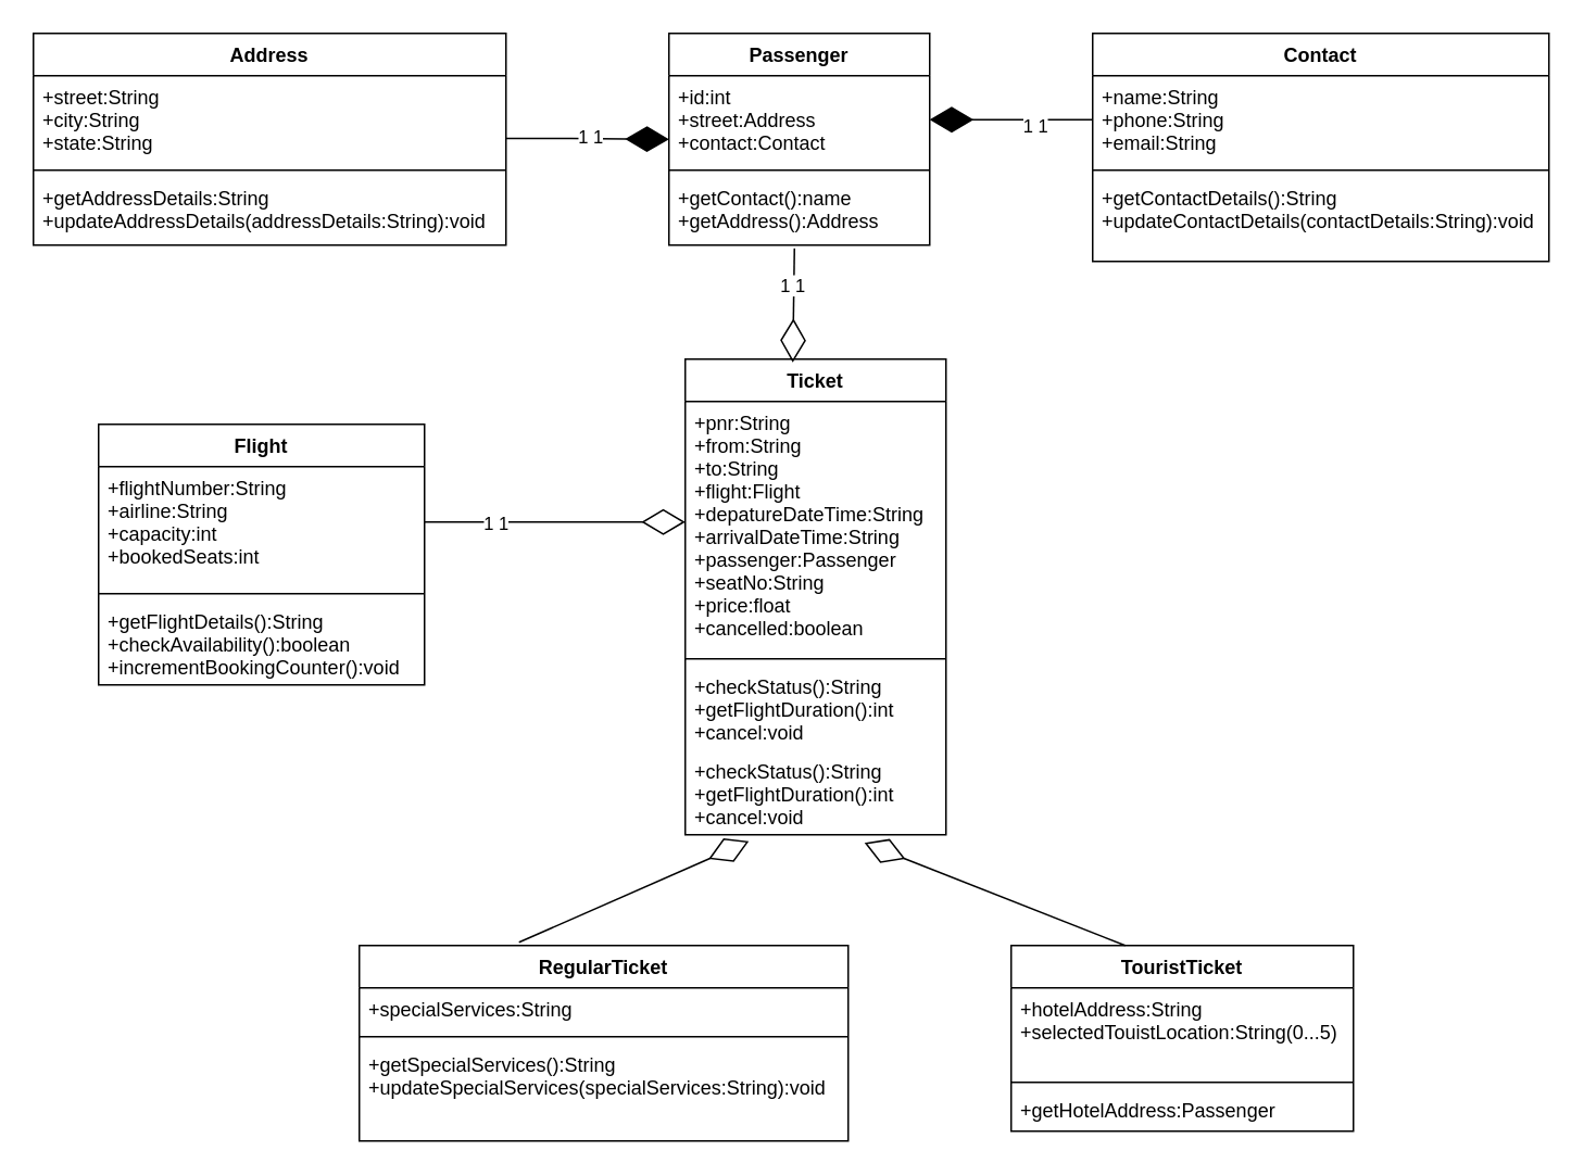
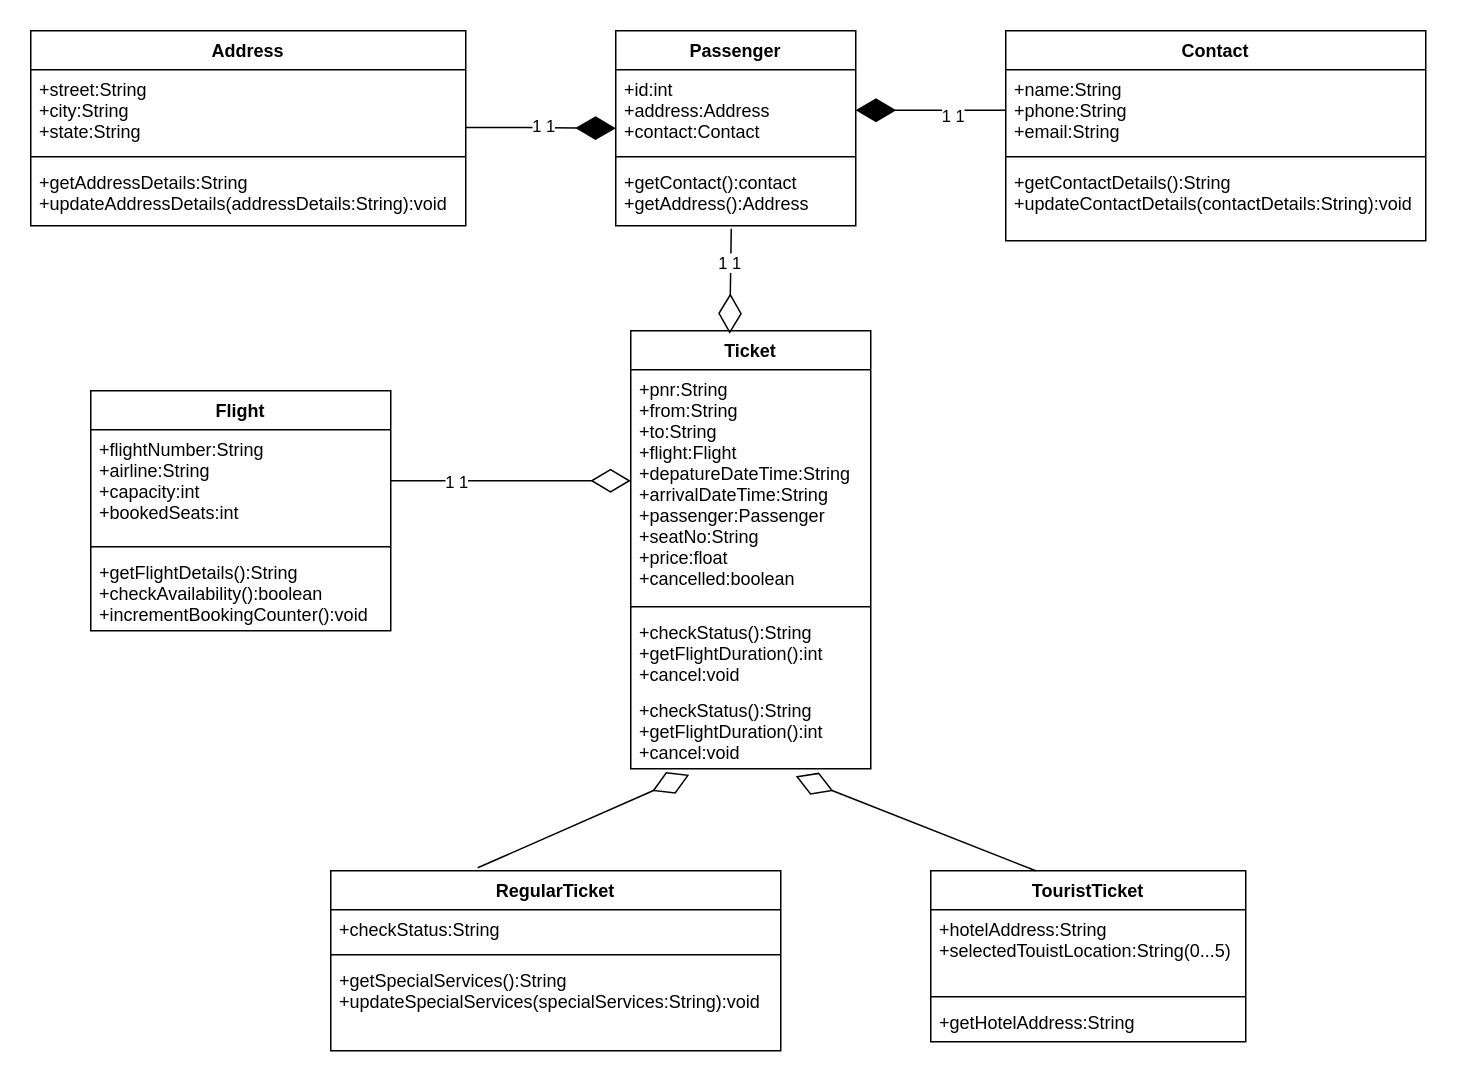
- <mxCell id="3" value="+id:int&#10;+street:Address&#10;+contact:Contact" style="text;strokeColor=none;fillColor=none;align=left;verticalAlign=top;spacingLeft=4;spacingRight=4;overflow=hidden;rotatable=0;points=[[0,0.5],[1,0.5]];portConstraint=eastwest;" vertex="1" parent="2"><mxGeometry y="26" width="160" height="54" as="geometry" /></mxCell>
+ <mxCell id="3" value="+id:int&#10;+address:Address&#10;+contact:Contact" style="text;strokeColor=none;fillColor=none;align=left;verticalAlign=top;spacingLeft=4;spacingRight=4;overflow=hidden;rotatable=0;points=[[0,0.5],[1,0.5]];portConstraint=eastwest;" vertex="1" parent="2"><mxGeometry y="26" width="160" height="54" as="geometry" /></mxCell>
- <mxCell id="5" value="+getContact():name&#10;+getAddress():Address" style="text;strokeColor=none;fillColor=none;align=left;verticalAlign=top;spacingLeft=4;spacingRight=4;overflow=hidden;rotatable=0;points=[[0,0.5],[1,0.5]];portConstraint=eastwest;" vertex="1" parent="2"><mxGeometry y="88" width="160" height="42" as="geometry" /></mxCell>
+ <mxCell id="5" value="+getContact():contact&#10;+getAddress():Address" style="text;strokeColor=none;fillColor=none;align=left;verticalAlign=top;spacingLeft=4;spacingRight=4;overflow=hidden;rotatable=0;points=[[0,0.5],[1,0.5]];portConstraint=eastwest;" vertex="1" parent="2"><mxGeometry y="88" width="160" height="42" as="geometry" /></mxCell>
- <mxCell id="26" value="+specialServices:String&#10;" style="text;strokeColor=none;fillColor=none;align=left;verticalAlign=top;spacingLeft=4;spacingRight=4;overflow=hidden;rotatable=0;points=[[0,0.5],[1,0.5]];portConstraint=eastwest;" vertex="1" parent="25"><mxGeometry y="26" width="300" height="26" as="geometry" /></mxCell>
+ <mxCell id="26" value="+checkStatus:String&#10;" style="text;strokeColor=none;fillColor=none;align=left;verticalAlign=top;spacingLeft=4;spacingRight=4;overflow=hidden;rotatable=0;points=[[0,0.5],[1,0.5]];portConstraint=eastwest;" vertex="1" parent="25"><mxGeometry y="26" width="300" height="26" as="geometry" /></mxCell>
- <mxCell id="32" value="+getHotelAddress:Passenger" style="text;strokeColor=none;fillColor=none;align=left;verticalAlign=top;spacingLeft=4;spacingRight=4;overflow=hidden;rotatable=0;points=[[0,0.5],[1,0.5]];portConstraint=eastwest;" vertex="1" parent="29"><mxGeometry y="88" width="210" height="26" as="geometry" /></mxCell>
+ <mxCell id="32" value="+getHotelAddress:String" style="text;strokeColor=none;fillColor=none;align=left;verticalAlign=top;spacingLeft=4;spacingRight=4;overflow=hidden;rotatable=0;points=[[0,0.5],[1,0.5]];portConstraint=eastwest;" vertex="1" parent="29"><mxGeometry y="88" width="210" height="26" as="geometry" /></mxCell>
